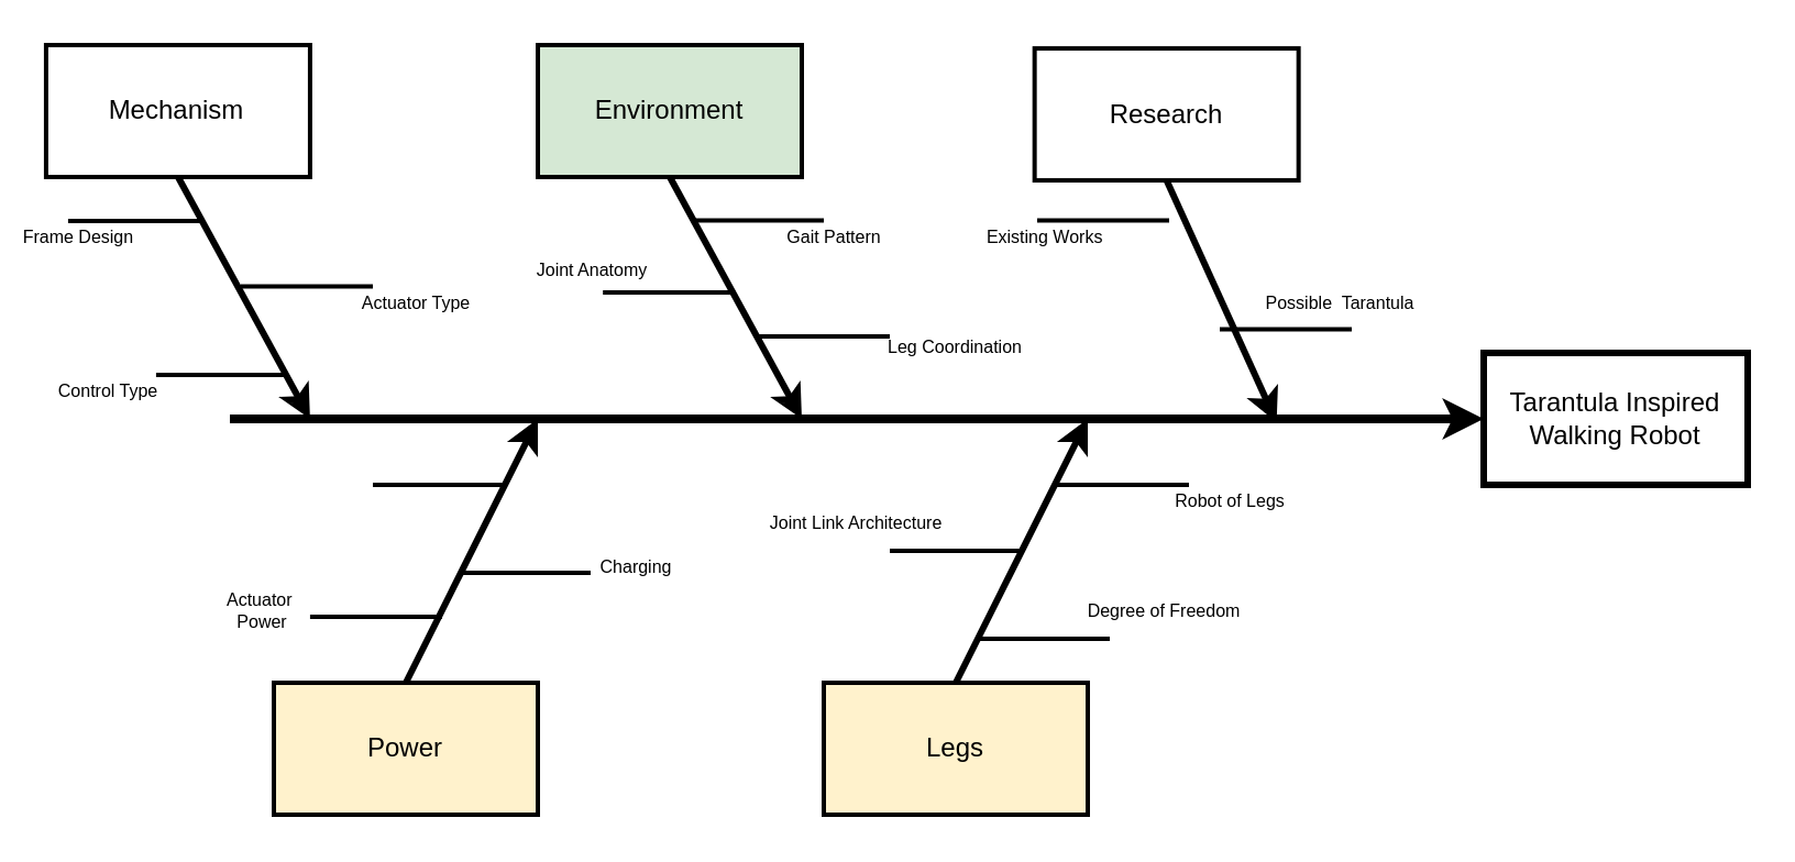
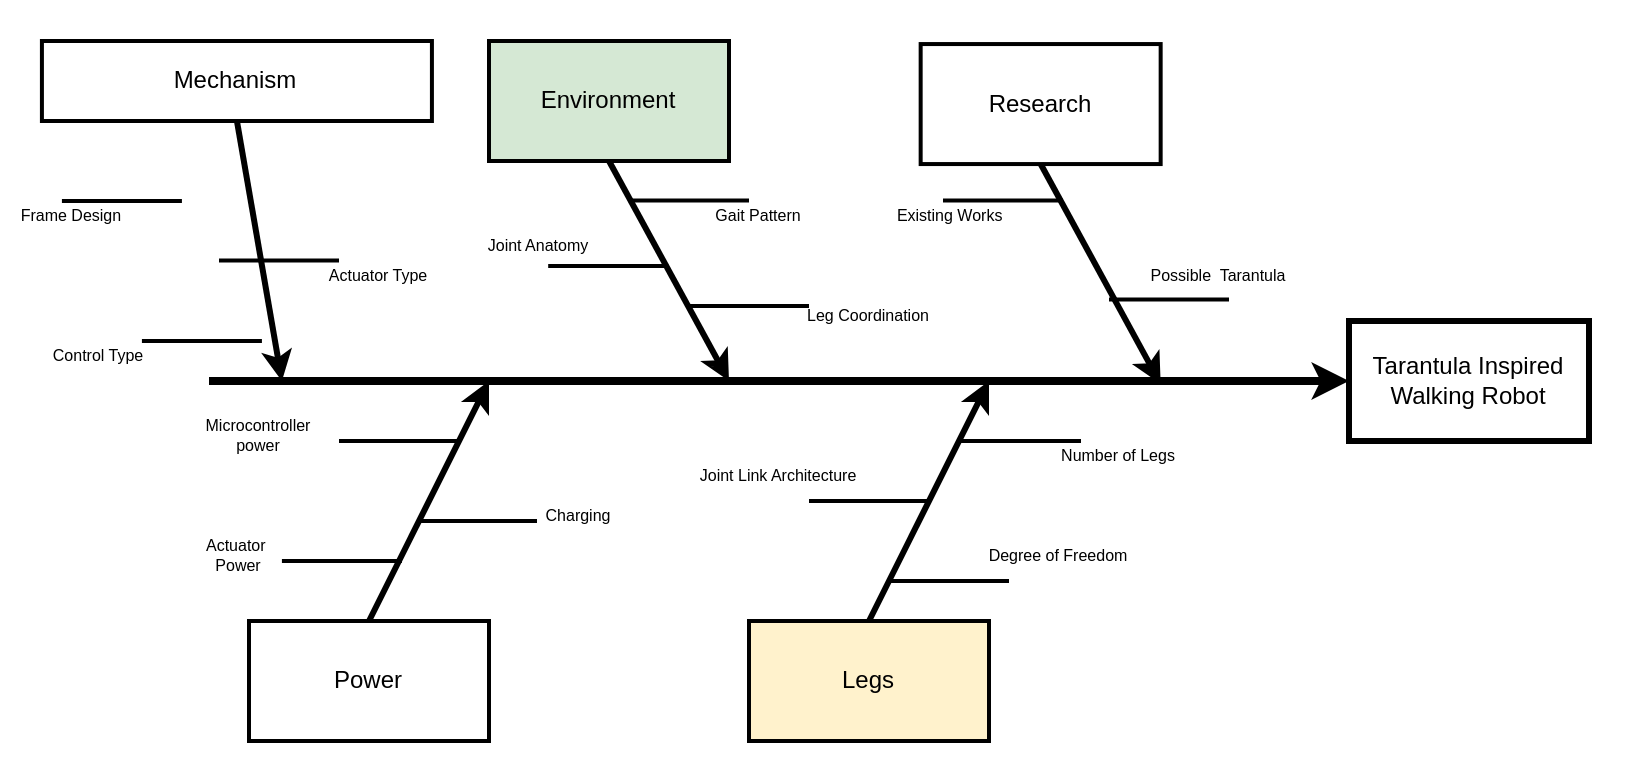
- <mxCell id="2" value="Mechanism" style="whiteSpace=wrap;strokeWidth=2" parent="1" vertex="1"><mxGeometry x="20.458" y="20" width="120" height="60" as="geometry" /></mxCell>
+ <mxCell id="2" value="Mechanism" style="whiteSpace=wrap;strokeWidth=2" parent="1" vertex="1"><mxGeometry x="20.458" y="20" width="195" height="40" as="geometry" /></mxCell>
- <mxCell id="13" value="Research" style="whiteSpace=wrap;strokeWidth=2" parent="1" vertex="1"><mxGeometry x="469.833" y="21.528" width="120" height="60" as="geometry" /></mxCell>
+ <mxCell id="13" value="Research" style="whiteSpace=wrap;strokeWidth=2" parent="1" vertex="1"><mxGeometry x="459.833" y="21.528" width="120" height="60" as="geometry" /></mxCell>
+ <mxCell id="39" value="Microcontroller&#10;power" style="text;spacingTop=-5;fontSize=8;align=center;verticalAlign=middle;points=[]" vertex="1" parent="1"><mxGeometry x="113.998" y="210" width="30" height="20.0" as="geometry" /></mxCell>
- <mxCell id="36" value="Robot of Legs" style="text;spacingTop=-5;fontSize=8;align=center;verticalAlign=middle;points=[]" vertex="1" parent="1"><mxGeometry x="543.998" y="220" width="30" height="20.0" as="geometry" /></mxCell>
+ <mxCell id="36" value="Number of Legs" style="text;spacingTop=-5;fontSize=8;align=center;verticalAlign=middle;points=[]" vertex="1" parent="1"><mxGeometry x="543.998" y="220" width="30" height="20.0" as="geometry" /></mxCell>
- <mxCell id="17" value="Power" style="whiteSpace=wrap;strokeWidth=2;fillColor=#fff2cc;" parent="1" vertex="1"><mxGeometry x="124" y="310" width="120" height="60" as="geometry" /></mxCell>
+ <mxCell id="17" value="Power" style="whiteSpace=wrap;strokeWidth=2" parent="1" vertex="1"><mxGeometry x="124" y="310" width="120" height="60" as="geometry" /></mxCell>
